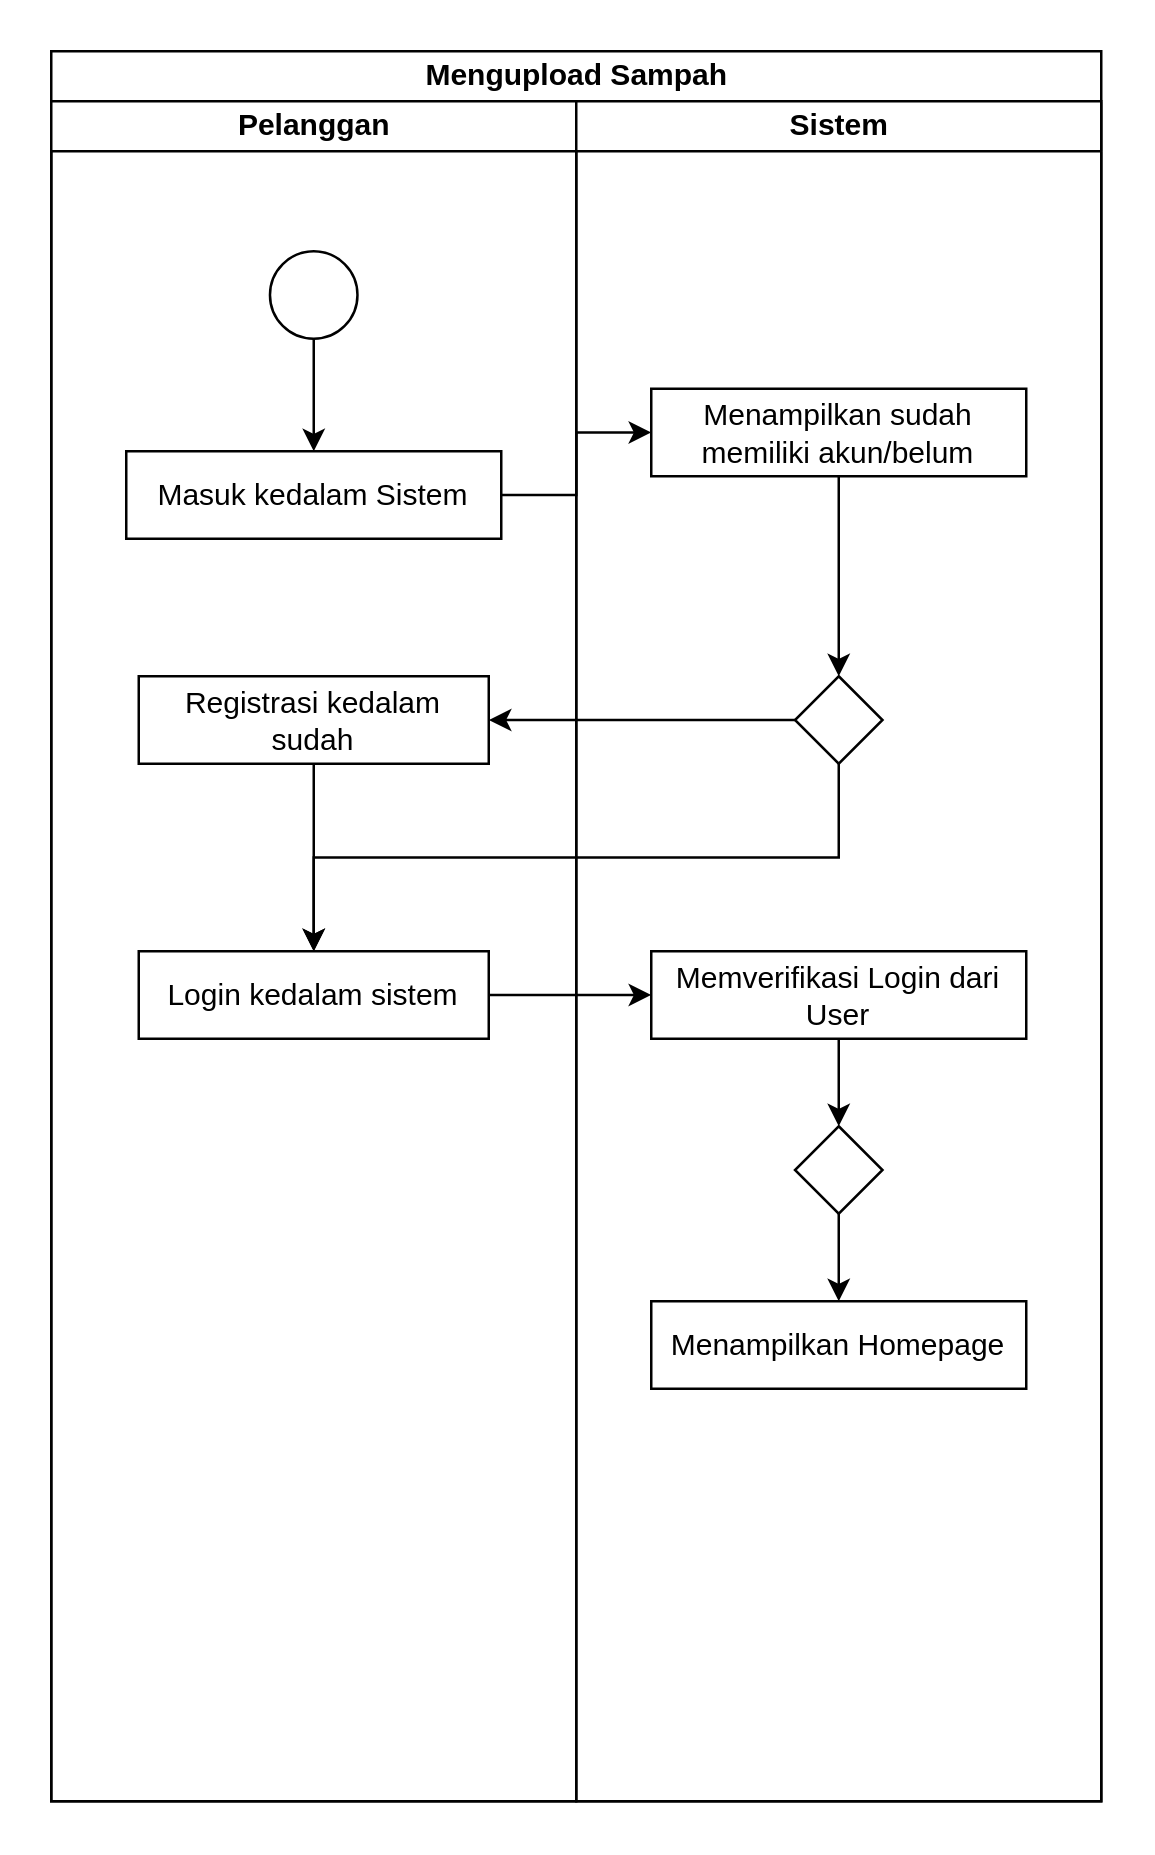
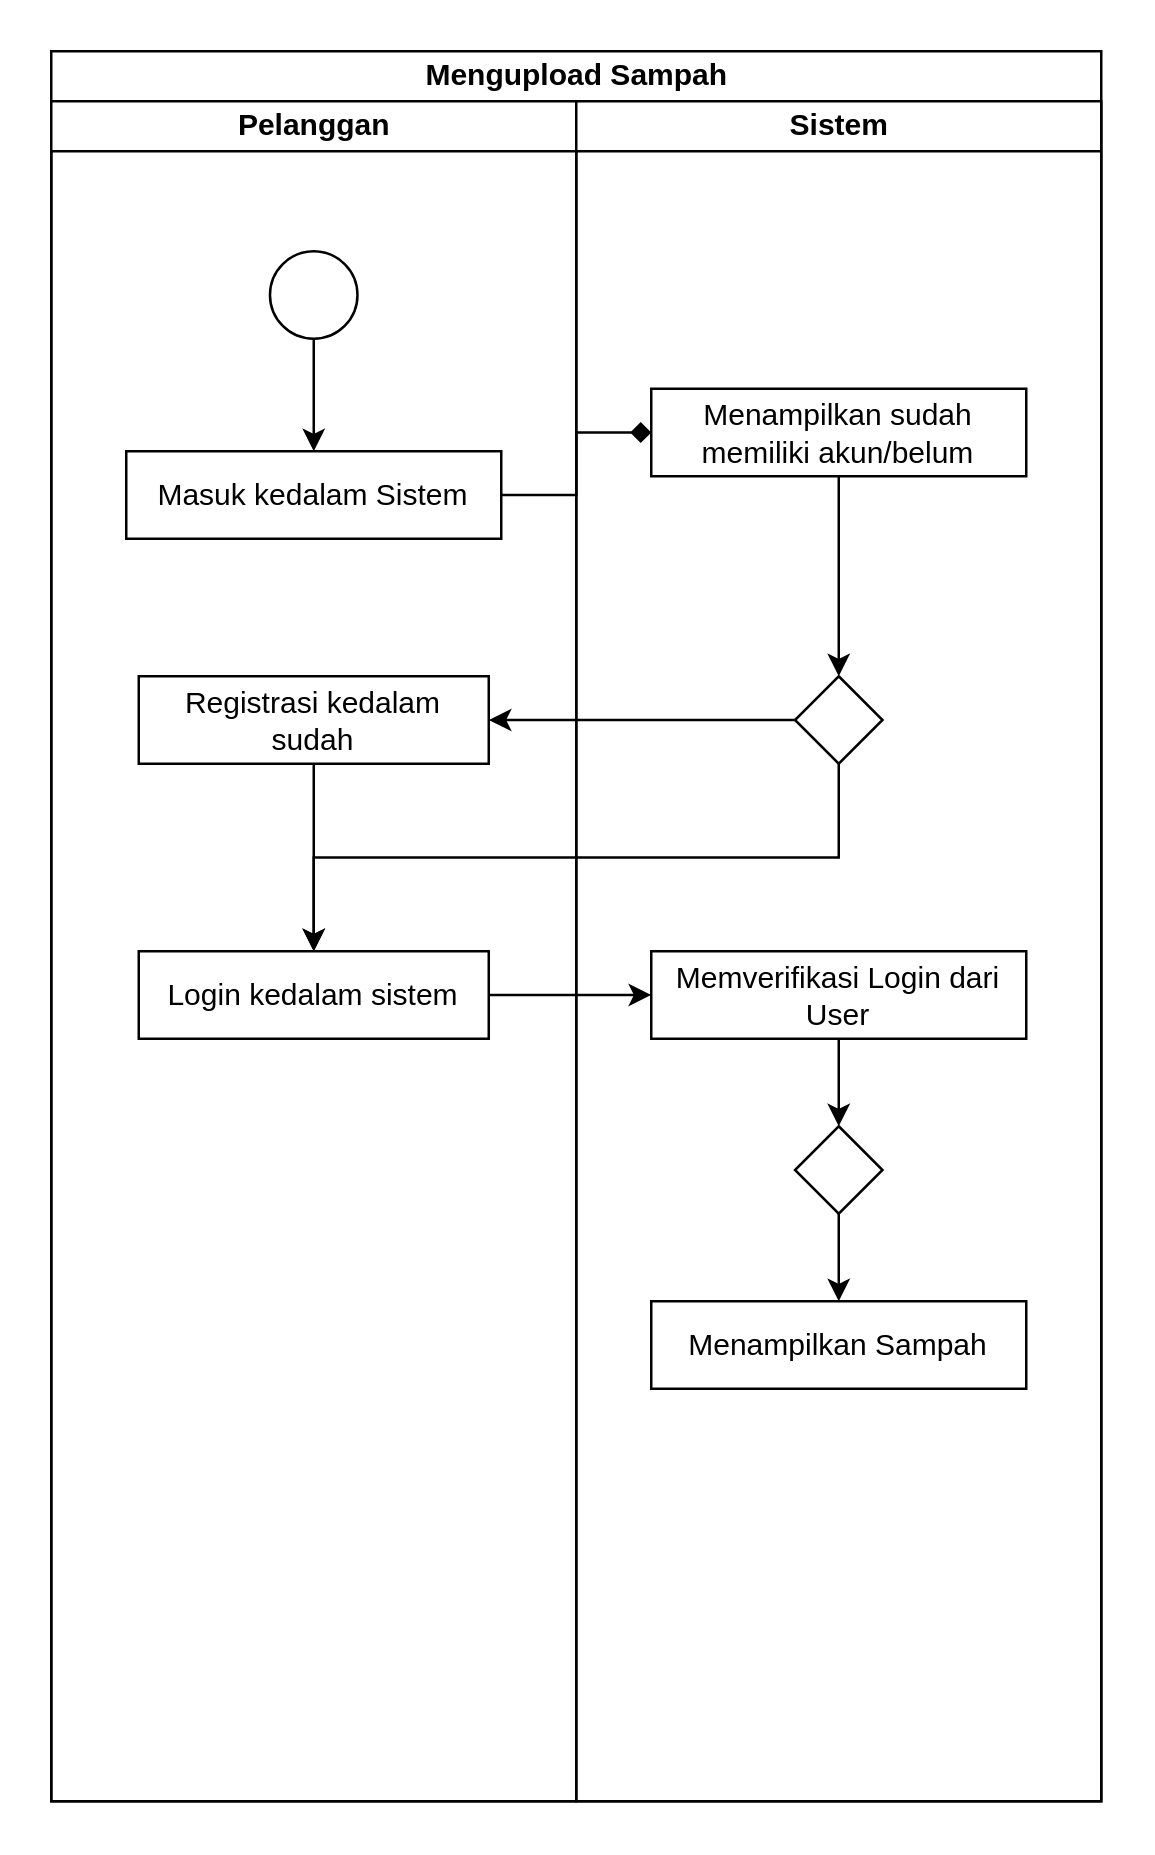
- <mxCell id="8" value="" style="edgeStyle=orthogonalEdgeStyle;rounded=0;orthogonalLoop=1;jettySize=auto;html=1;" edge="1" parent="4" source="7" target="9"><mxGeometry relative="1" as="geometry" /></mxCell>
+ <mxCell id="8" value="" style="edgeStyle=orthogonalEdgeStyle;rounded=0;orthogonalLoop=1;jettySize=auto;html=1;endArrow=diamond;" edge="1" parent="4" source="7" target="9"><mxGeometry relative="1" as="geometry" /></mxCell>
- <mxCell id="22" value="Menampilkan Homepage" style="whiteSpace=wrap;html=1;" vertex="1" parent="4"><mxGeometry x="30" y="480" width="150" height="35" as="geometry" /></mxCell>
+ <mxCell id="22" value="Menampilkan Sampah" style="whiteSpace=wrap;html=1;" vertex="1" parent="4"><mxGeometry x="30" y="480" width="150" height="35" as="geometry" /></mxCell>
